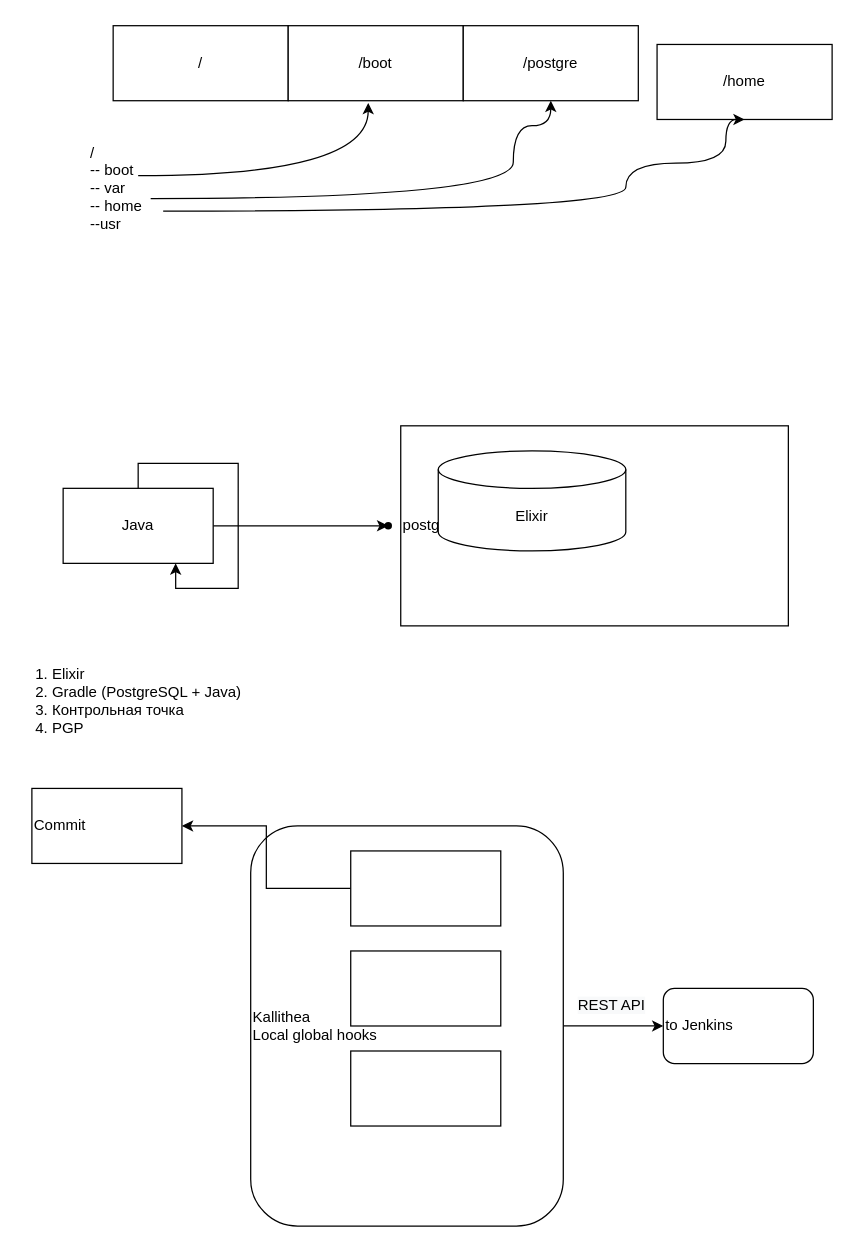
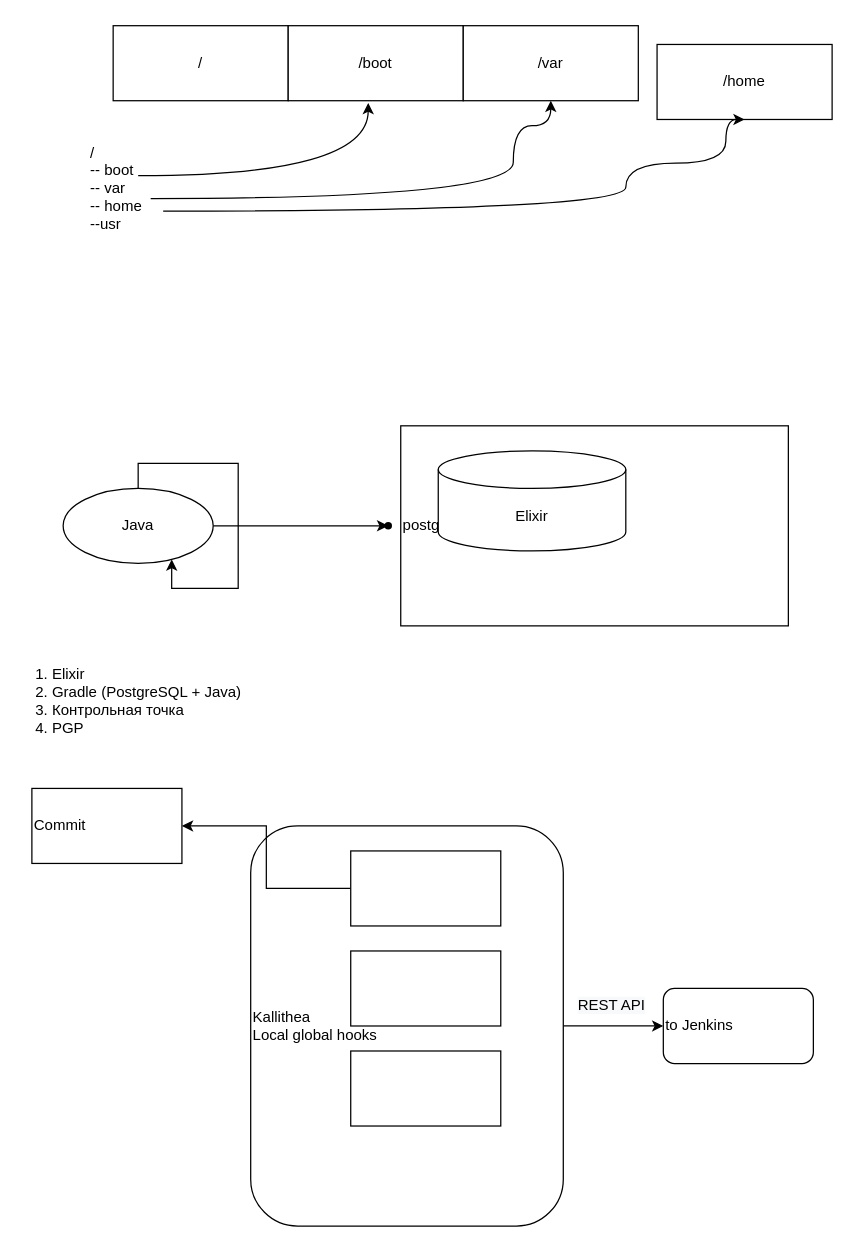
- <mxCell id="5" value="/postgre" style="rounded=0;whiteSpace=wrap;html=1;" parent="1" vertex="1"><mxGeometry x="370" y="20" width="140" height="60" as="geometry" /></mxCell>
+ <mxCell id="5" value="/var" style="rounded=0;whiteSpace=wrap;html=1;" parent="1" vertex="1"><mxGeometry x="370" y="20" width="140" height="60" as="geometry" /></mxCell>
- <mxCell id="12" value="Java" style="rounded=0;whiteSpace=wrap;html=1;" parent="1" vertex="1"><mxGeometry x="50" y="390" width="120" height="60" as="geometry" /></mxCell>
+ <mxCell id="12" value="Java" style="ellipse;whiteSpace=wrap;html=1;" parent="1" vertex="1"><mxGeometry x="50" y="390" width="120" height="60" as="geometry" /></mxCell>
